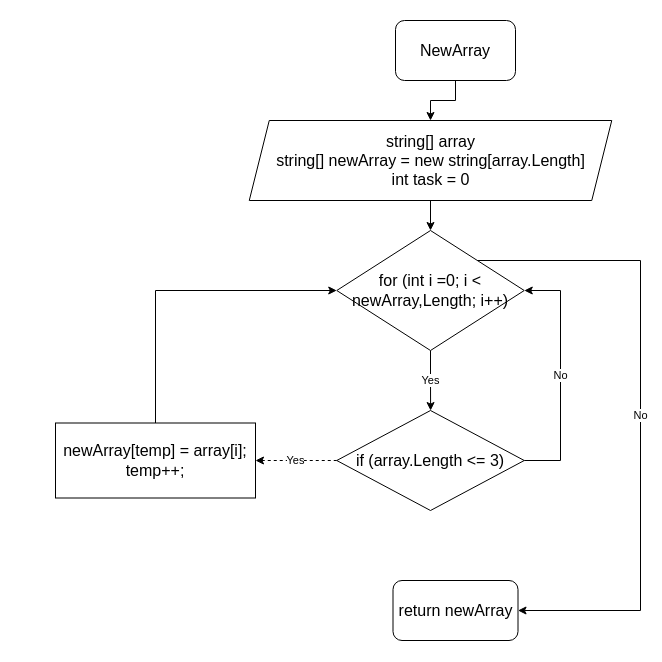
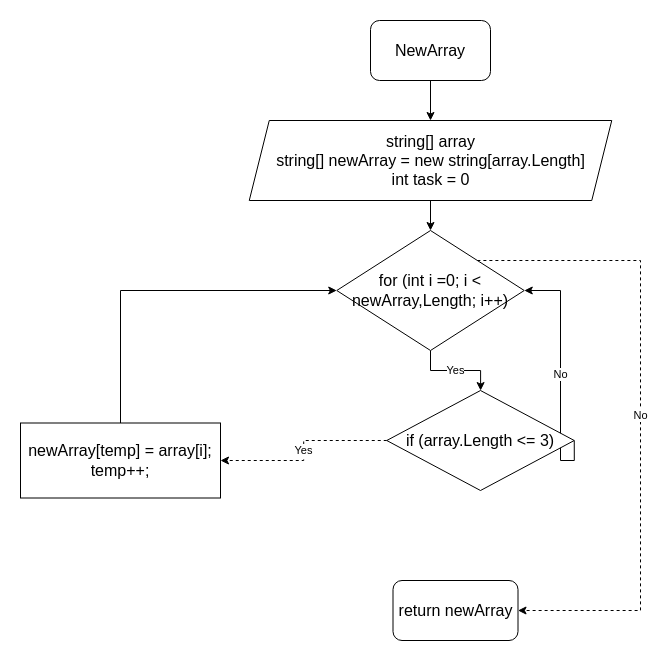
- <mxCell id="3" value="&lt;font style=&quot;font-size: 16px;&quot;&gt;NewArray&lt;/font&gt;" style="rounded=1;whiteSpace=wrap;html=1;" vertex="1" parent="1"><mxGeometry x="395" y="20" width="120" height="60" as="geometry" /></mxCell>
+ <mxCell id="3" value="&lt;font style=&quot;font-size: 16px;&quot;&gt;NewArray&lt;/font&gt;" style="rounded=1;whiteSpace=wrap;html=1;" vertex="1" parent="1"><mxGeometry x="370" y="20" width="120" height="60" as="geometry" /></mxCell>
- <mxCell id="7" value="No" style="edgeStyle=orthogonalEdgeStyle;rounded=0;orthogonalLoop=1;jettySize=auto;html=1;exitX=1;exitY=0;exitDx=0;exitDy=0;entryX=1;entryY=0.5;entryDx=0;entryDy=0;" edge="1" parent="1" source="8" target="14"><mxGeometry relative="1" as="geometry"><Array as="points"><mxPoint x="640" y="260" /><mxPoint x="640" y="610" /></Array></mxGeometry></mxCell>
+ <mxCell id="7" value="No" style="edgeStyle=orthogonalEdgeStyle;rounded=0;orthogonalLoop=1;jettySize=auto;html=1;exitX=1;exitY=0;exitDx=0;exitDy=0;entryX=1;entryY=0.5;entryDx=0;entryDy=0;dashed=1;" edge="1" parent="1" source="8" target="14"><mxGeometry relative="1" as="geometry"><Array as="points"><mxPoint x="640" y="260" /><mxPoint x="640" y="610" /></Array></mxGeometry></mxCell>
- <mxCell id="13" value="&lt;font style=&quot;font-size: 16px;&quot;&gt;newArray[temp] = array[i];&lt;br&gt;temp++;&lt;/font&gt;" style="rounded=0;whiteSpace=wrap;html=1;" vertex="1" parent="1"><mxGeometry x="55" y="422.5" width="200" height="75" as="geometry" /></mxCell>
+ <mxCell id="13" value="&lt;font style=&quot;font-size: 16px;&quot;&gt;newArray[temp] = array[i];&lt;br&gt;temp++;&lt;/font&gt;" style="rounded=0;whiteSpace=wrap;html=1;" vertex="1" parent="1"><mxGeometry x="20" y="422.5" width="200" height="75" as="geometry" /></mxCell>
- <mxCell id="11" value="&lt;font style=&quot;font-size: 16px;&quot;&gt;if (array.Length &amp;lt;= 3)&lt;/font&gt;" style="rhombus;whiteSpace=wrap;html=1;" vertex="1" parent="1"><mxGeometry x="336.25" y="410" width="187.5" height="100" as="geometry" /></mxCell>
+ <mxCell id="11" value="&lt;font style=&quot;font-size: 16px;&quot;&gt;if (array.Length &amp;lt;= 3)&lt;/font&gt;" style="rhombus;whiteSpace=wrap;html=1;" vertex="1" parent="1"><mxGeometry x="386.25" y="390" width="187.5" height="100" as="geometry" /></mxCell>
